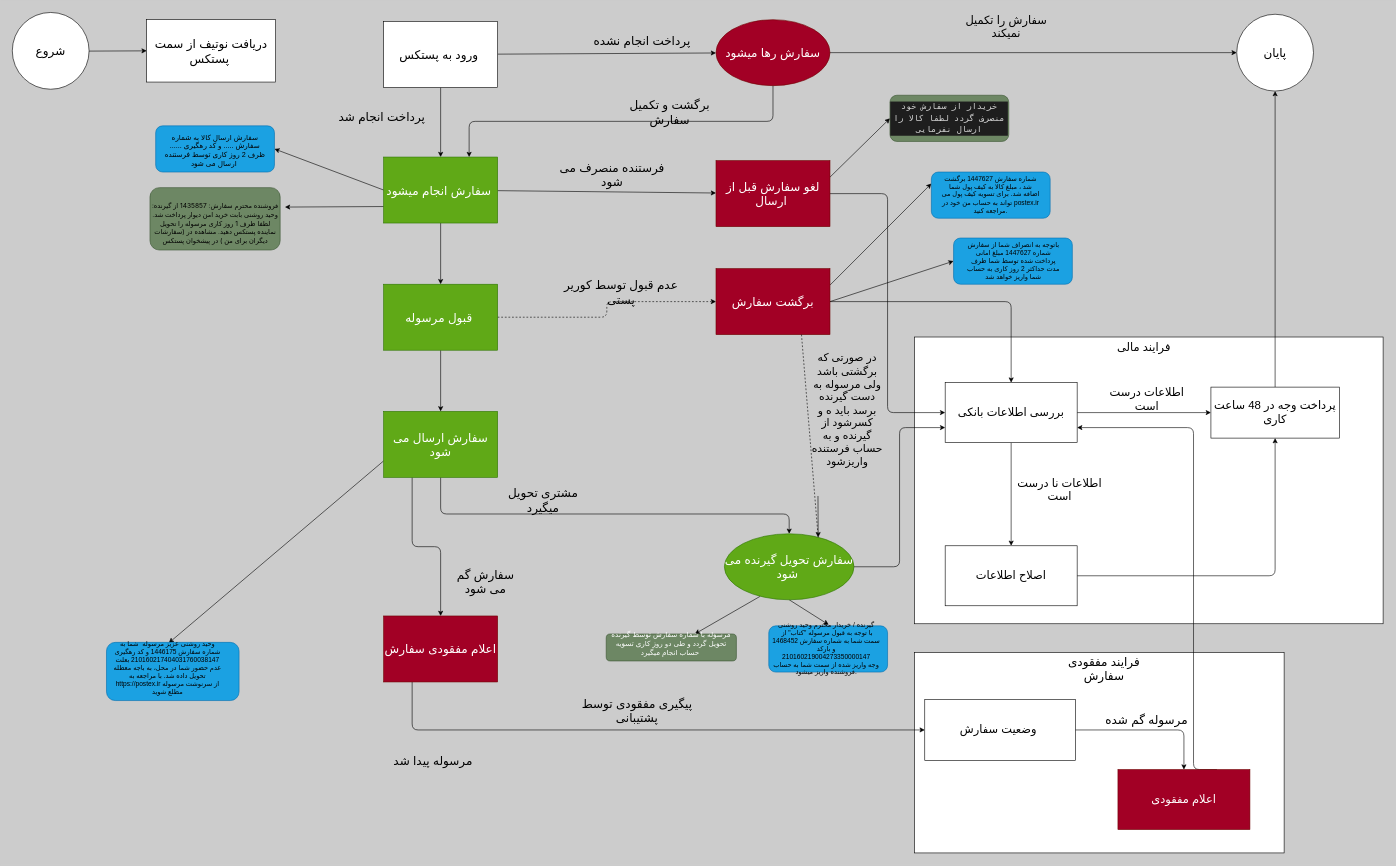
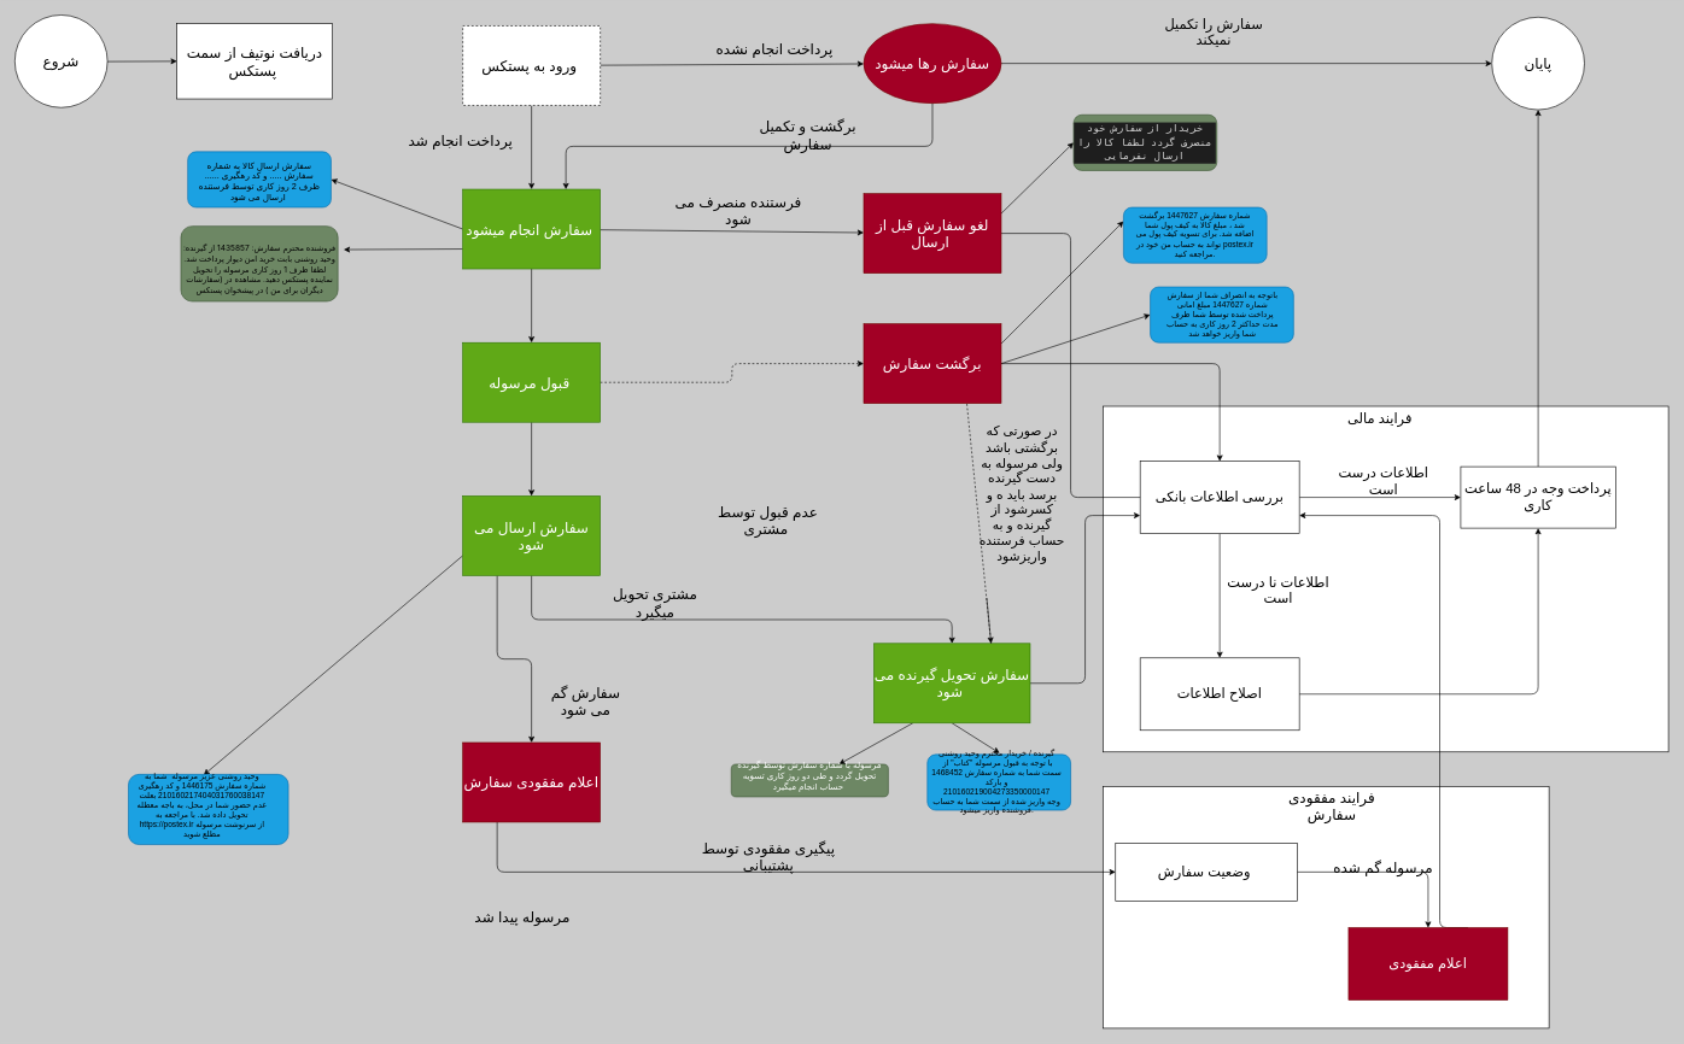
- <mxCell id="7" value="&lt;font style=&quot;font-size: 20px;&quot;&gt;ورود به پستکس&amp;nbsp;&lt;/font&gt;" style="whiteSpace=wrap;html=1;" parent="1" vertex="1"><mxGeometry x="639" y="35" width="190" height="110" as="geometry" /></mxCell>
+ <mxCell id="7" value="&lt;font style=&quot;font-size: 20px;&quot;&gt;ورود به پستکس&amp;nbsp;&lt;/font&gt;" style="whiteSpace=wrap;html=1;dashed=1;" parent="1" vertex="1"><mxGeometry x="639" y="35" width="190" height="110" as="geometry" /></mxCell>
- <mxCell id="61" value="&lt;font style=&quot;font-size: 20px;&quot;&gt;عدم قبول توسط کوریر پستی&lt;/font&gt;" style="text;html=1;strokeColor=none;fillColor=none;align=center;verticalAlign=middle;whiteSpace=wrap;rounded=0;" parent="1" vertex="1"><mxGeometry x="929" y="471" width="212" height="30" as="geometry" /></mxCell>
- <mxCell id="28" style="edgeStyle=orthogonalEdgeStyle;html=1;exitX=1;exitY=0.5;exitDx=0;exitDy=0;entryX=0;entryY=0.5;entryDx=0;entryDy=0;fontSize=20;" parent="1" source="30" target="11" edge="1"><mxGeometry relative="1" as="geometry" /></mxCell>
+ <mxCell id="28" style="edgeStyle=orthogonalEdgeStyle;html=1;exitX=1;exitY=0.5;exitDx=0;exitDy=0;entryX=0;entryY=0.5;entryDx=0;entryDy=0;fontSize=20;endArrow=none;" parent="1" source="30" target="11" edge="1"><mxGeometry relative="1" as="geometry" /></mxCell>
+ <mxCell id="50" value="&lt;font style=&quot;font-size: 20px;&quot;&gt;عدم قبول توسط مشتری&amp;nbsp;&lt;/font&gt;" style="text;html=1;strokeColor=none;fillColor=none;align=center;verticalAlign=middle;whiteSpace=wrap;rounded=0;" parent="1" vertex="1"><mxGeometry x="970" y="704" width="182" height="30" as="geometry" /></mxCell>
- <mxCell id="38" value="&lt;font style=&quot;font-size: 20px;&quot;&gt;سفارش تحویل گیرنده می شود&amp;nbsp;&lt;/font&gt;" style="ellipse;whiteSpace=wrap;html=1;fillColor=#60a917;fontColor=#ffffff;strokeColor=#2D7600;" parent="1" vertex="1"><mxGeometry x="1207" y="889" width="216" height="110" as="geometry" /></mxCell>
+ <mxCell id="38" value="&lt;font style=&quot;font-size: 20px;&quot;&gt;سفارش تحویل گیرنده می شود&amp;nbsp;&lt;/font&gt;" style="whiteSpace=wrap;html=1;fillColor=#60a917;fontColor=#ffffff;strokeColor=#2D7600;" parent="1" vertex="1"><mxGeometry x="1207" y="889" width="216" height="110" as="geometry" /></mxCell>
- <mxCell id="17" value="وضعیت سفارش&amp;nbsp;" style="rounded=0;whiteSpace=wrap;html=1;fontSize=19;" parent="1" vertex="1"><mxGeometry x="1541" y="1165" width="251" height="102" as="geometry" /></mxCell>
+ <mxCell id="17" value="وضعیت سفارش&amp;nbsp;" style="rounded=0;whiteSpace=wrap;html=1;fontSize=19;" parent="1" vertex="1"><mxGeometry x="1541" y="1165" width="251" height="80" as="geometry" /></mxCell>
